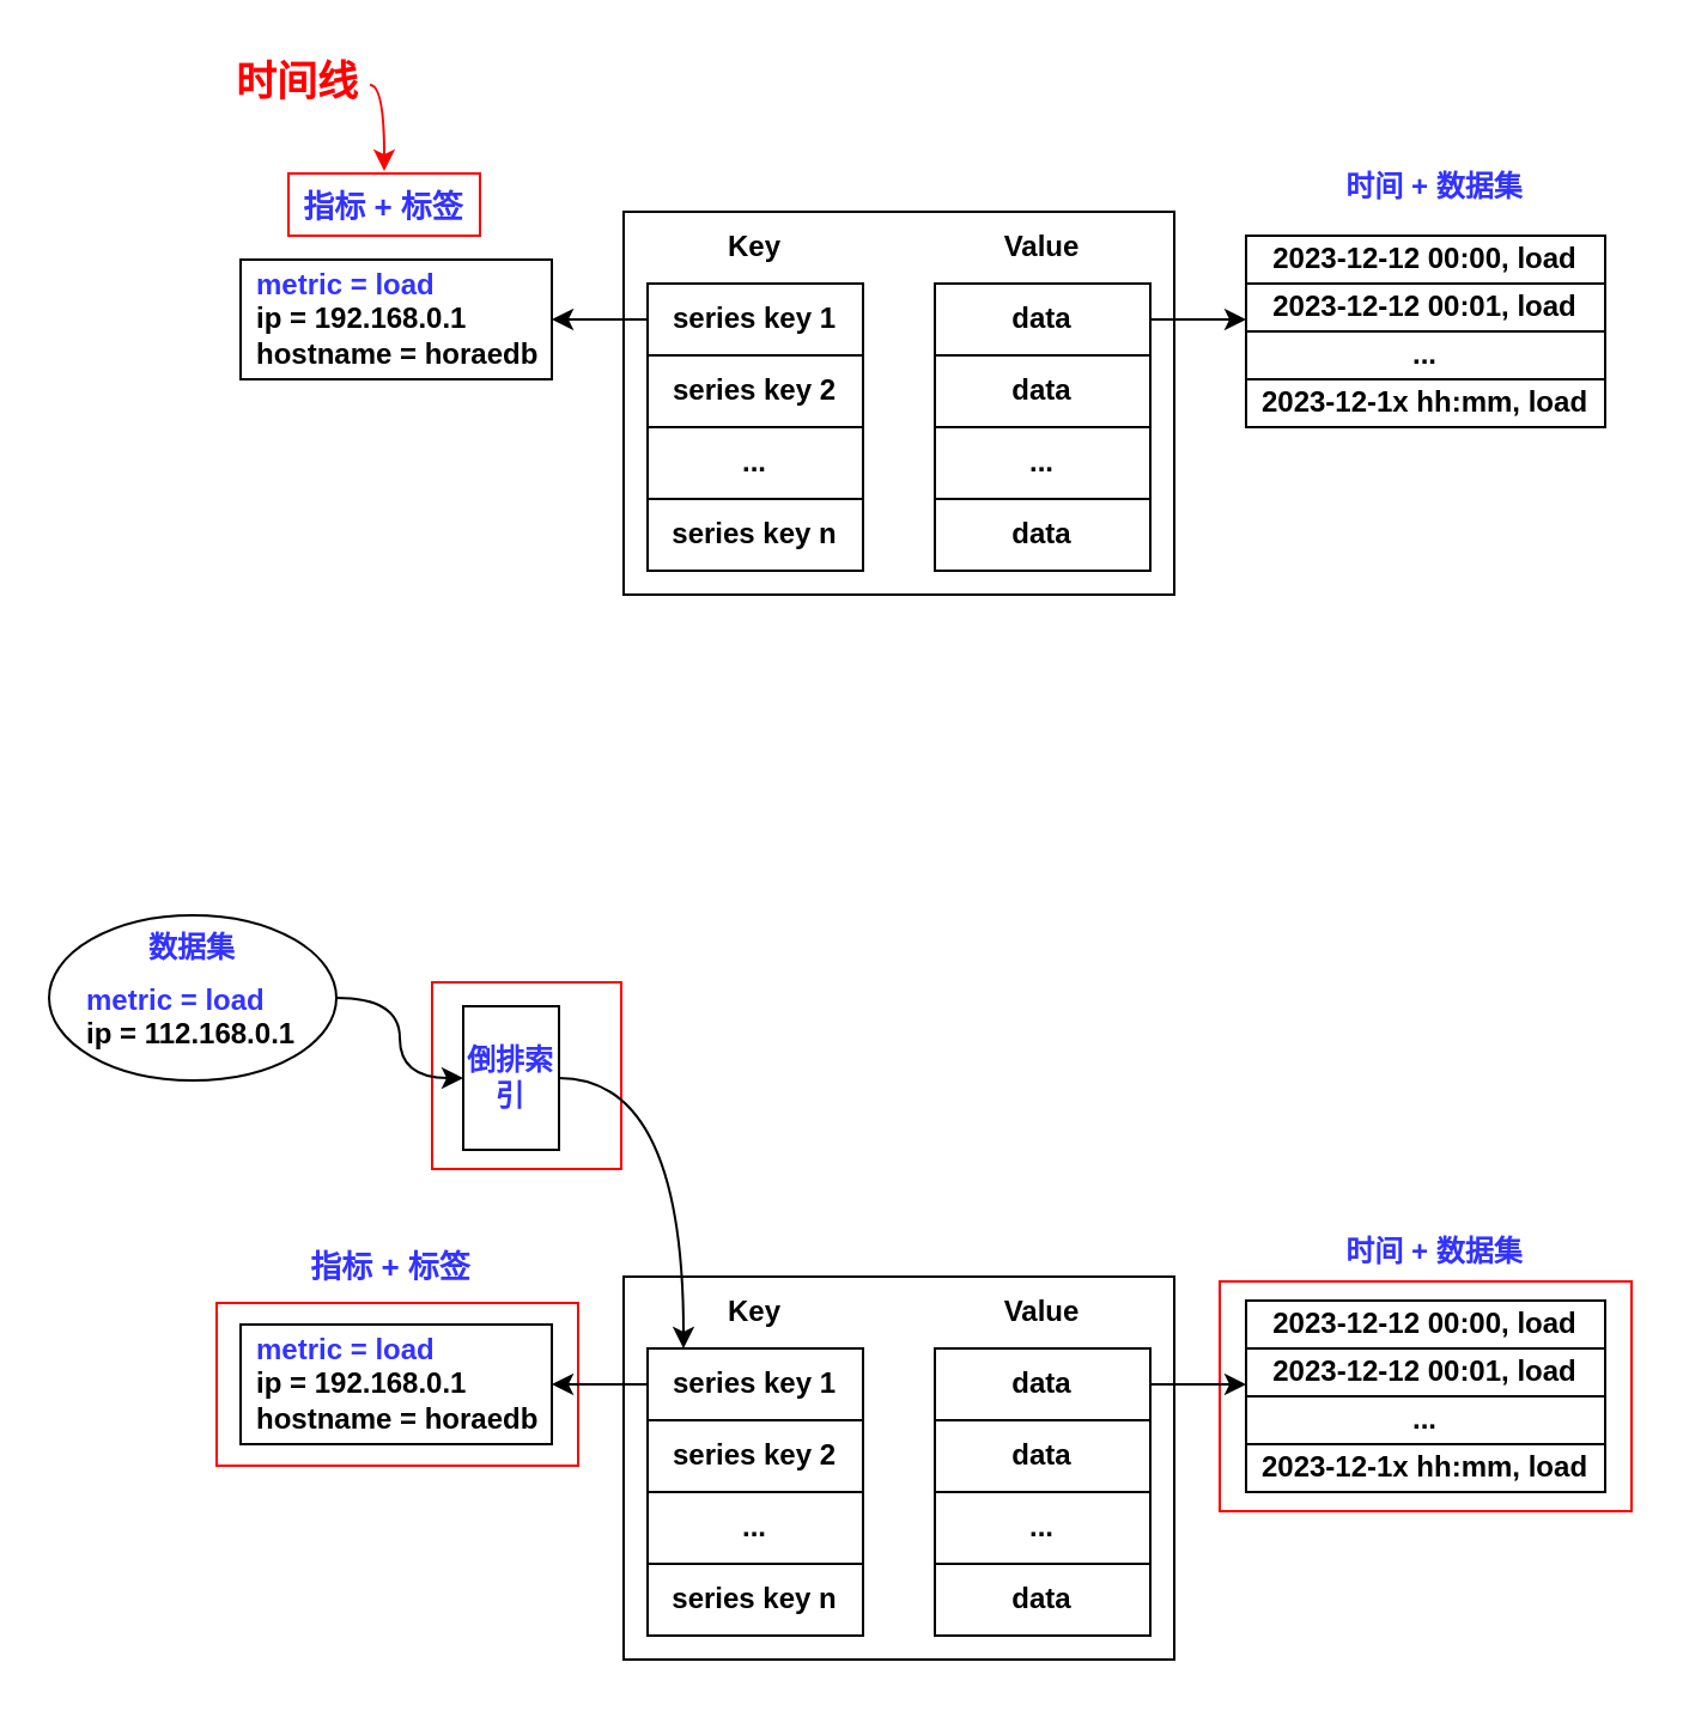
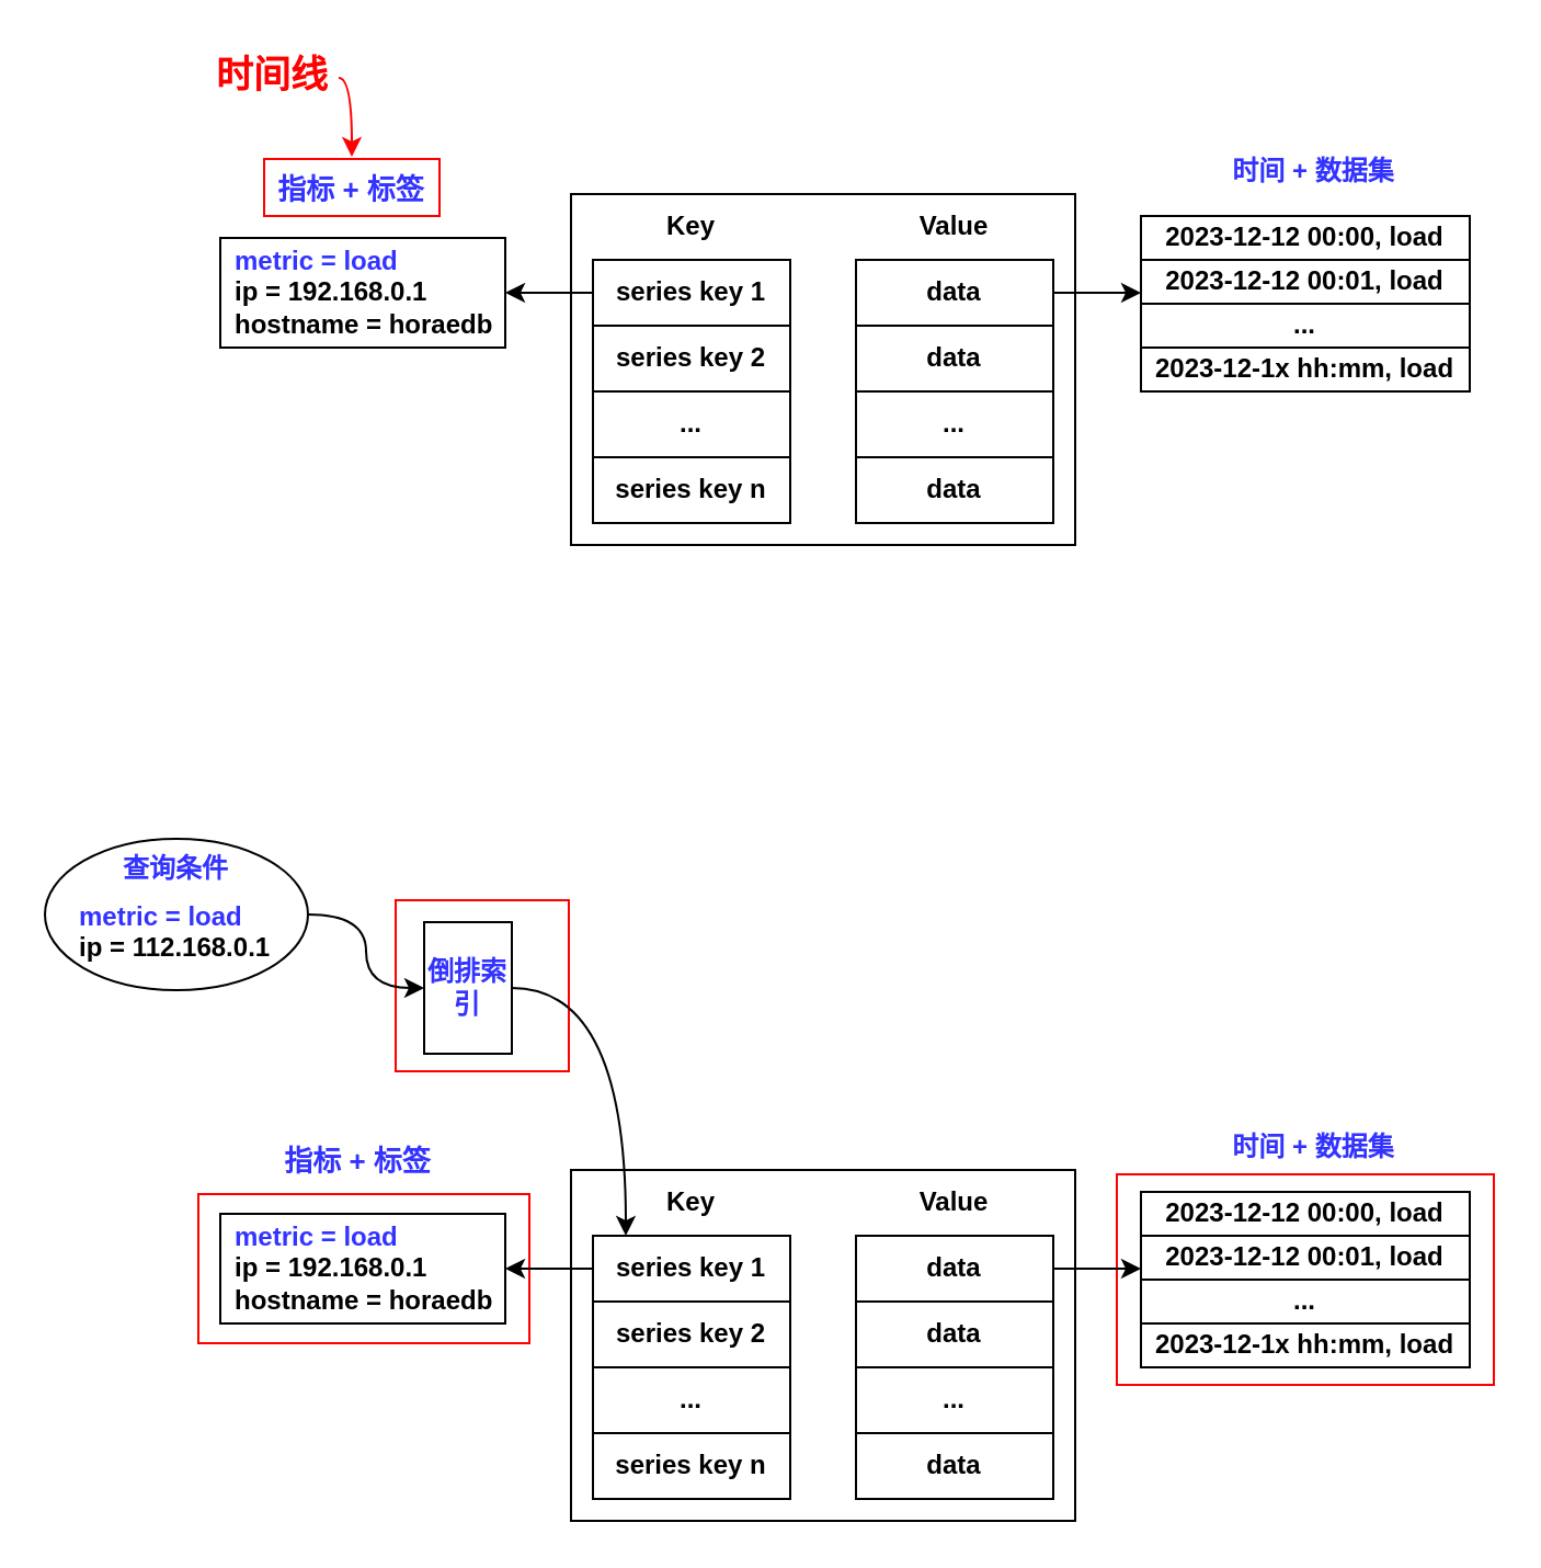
- <mxCell id="53" value="&lt;font color=&quot;#3333ff&quot;&gt;&lt;b&gt;数据集&lt;/b&gt;&lt;/font&gt;" style="text;html=1;strokeColor=none;fillColor=none;align=center;verticalAlign=middle;whiteSpace=wrap;rounded=0;" vertex="1" parent="1"><mxGeometry x="49.5" y="382" width="60" height="28" as="geometry" /></mxCell>
+ <mxCell id="53" value="&lt;font color=&quot;#3333ff&quot;&gt;&lt;b&gt;查询条件&lt;/b&gt;&lt;/font&gt;" style="text;html=1;strokeColor=none;fillColor=none;align=center;verticalAlign=middle;whiteSpace=wrap;rounded=0;" vertex="1" parent="1"><mxGeometry x="49.5" y="382" width="60" height="28" as="geometry" /></mxCell>
